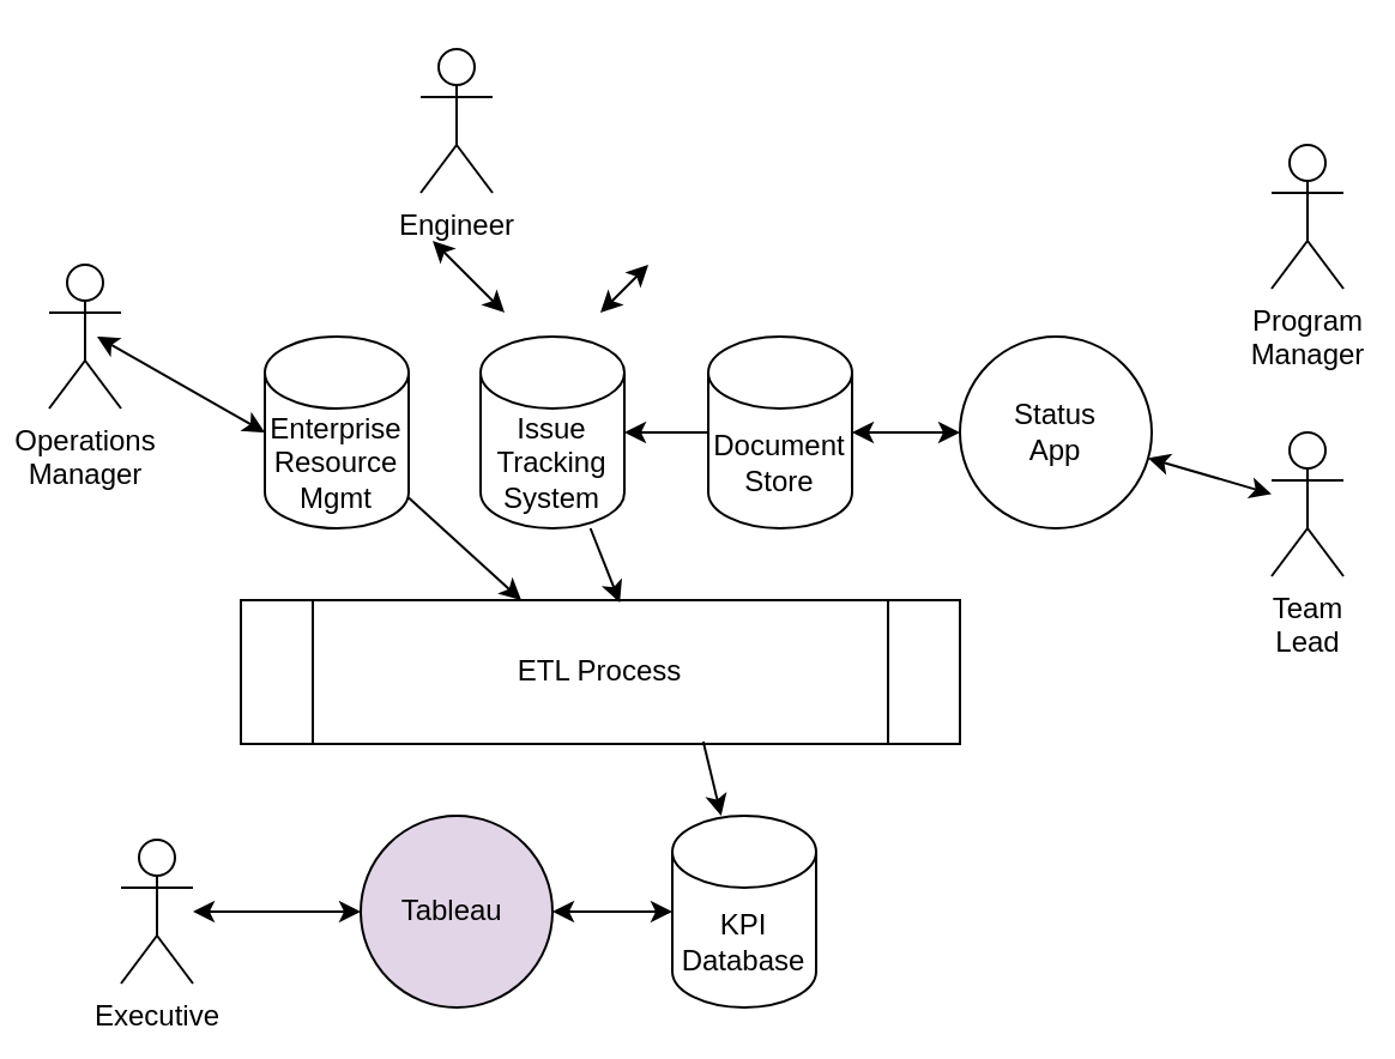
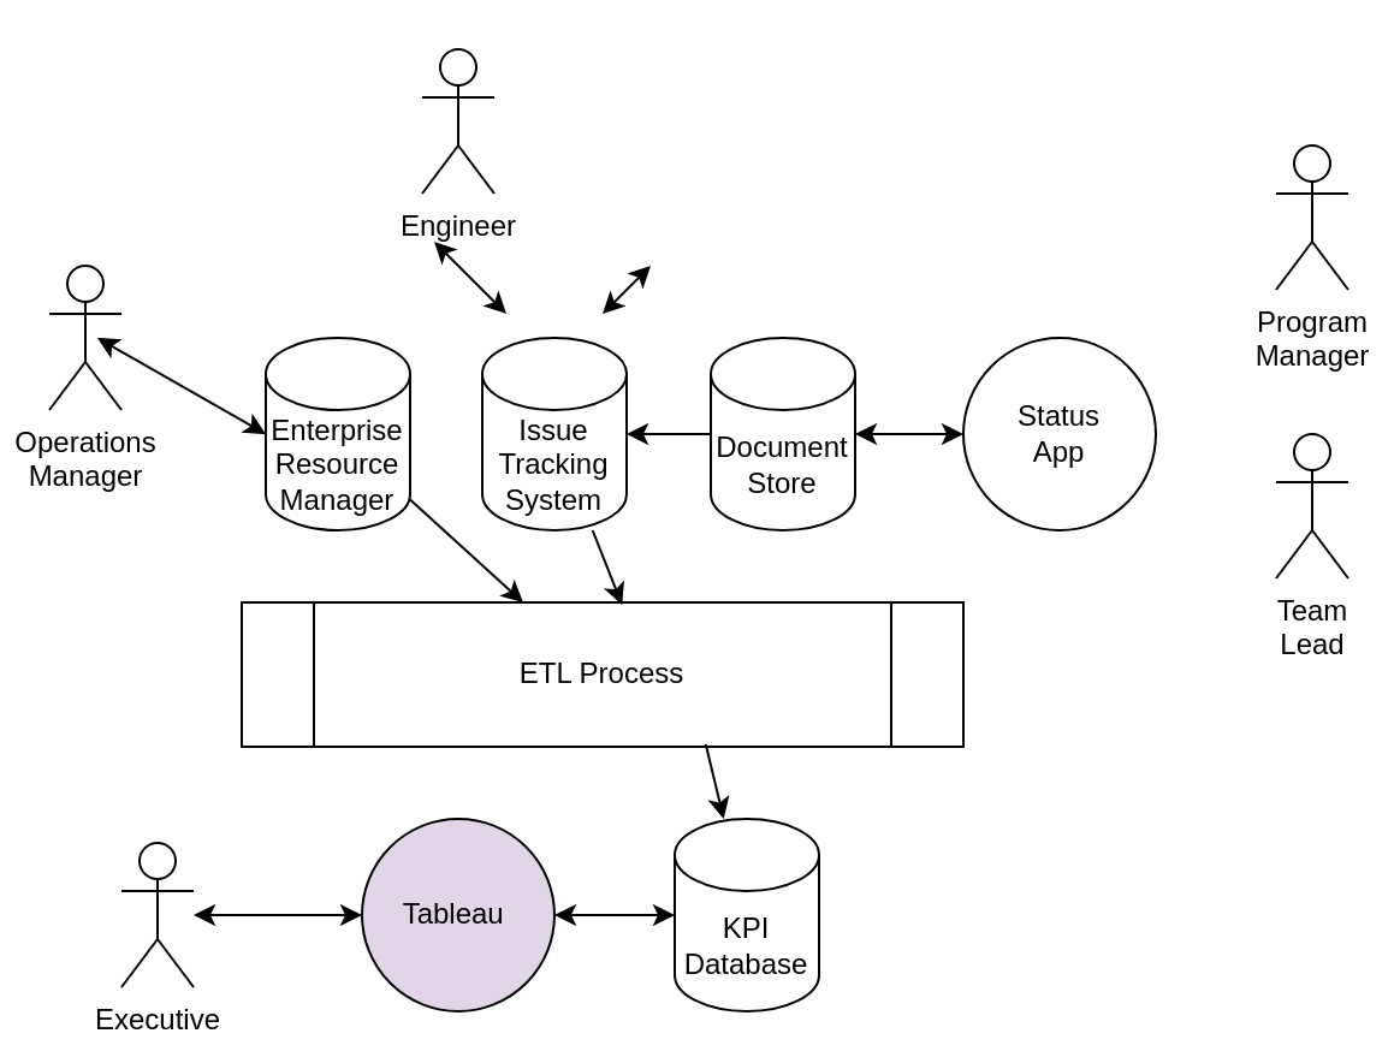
- <mxCell id="3" value="Enterprise&lt;br&gt;Resource&lt;br&gt;Mgmt" style="shape=cylinder3;whiteSpace=wrap;html=1;boundedLbl=1;backgroundOutline=1;size=15;" vertex="1" parent="1"><mxGeometry x="110" y="140" width="60" height="80" as="geometry" /></mxCell>
+ <mxCell id="3" value="Enterprise&lt;br&gt;Resource&lt;br&gt;Manager" style="shape=cylinder3;whiteSpace=wrap;html=1;boundedLbl=1;backgroundOutline=1;size=15;" vertex="1" parent="1"><mxGeometry x="110" y="140" width="60" height="80" as="geometry" /></mxCell>
- <mxCell id="17" value="" style="endArrow=classic;startArrow=classic;html=1;" edge="1" parent="1" source="16" target="15"><mxGeometry width="50" height="50" relative="1" as="geometry"><mxPoint x="270" y="340" as="sourcePoint" /><mxPoint x="320" y="290" as="targetPoint" /></mxGeometry></mxCell>
